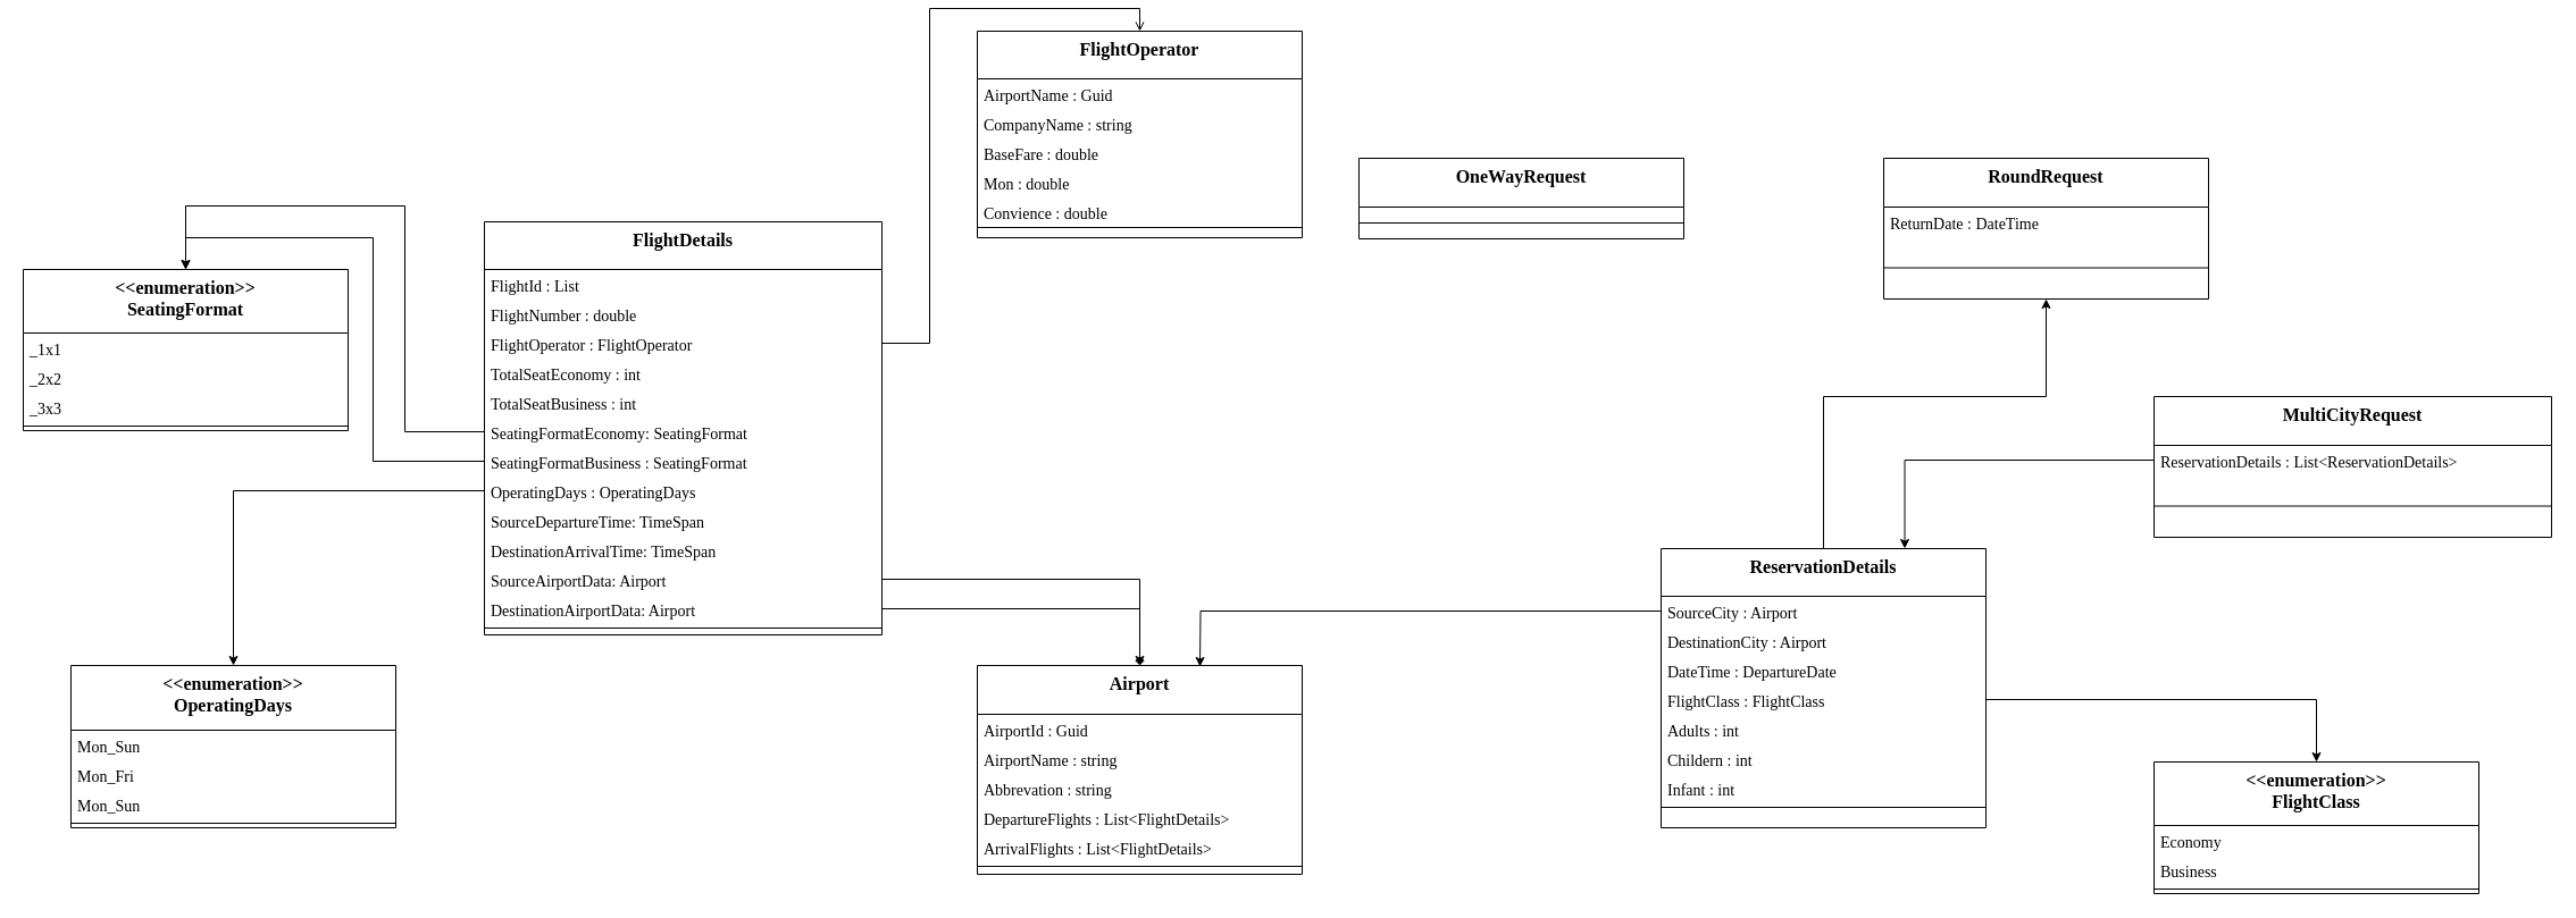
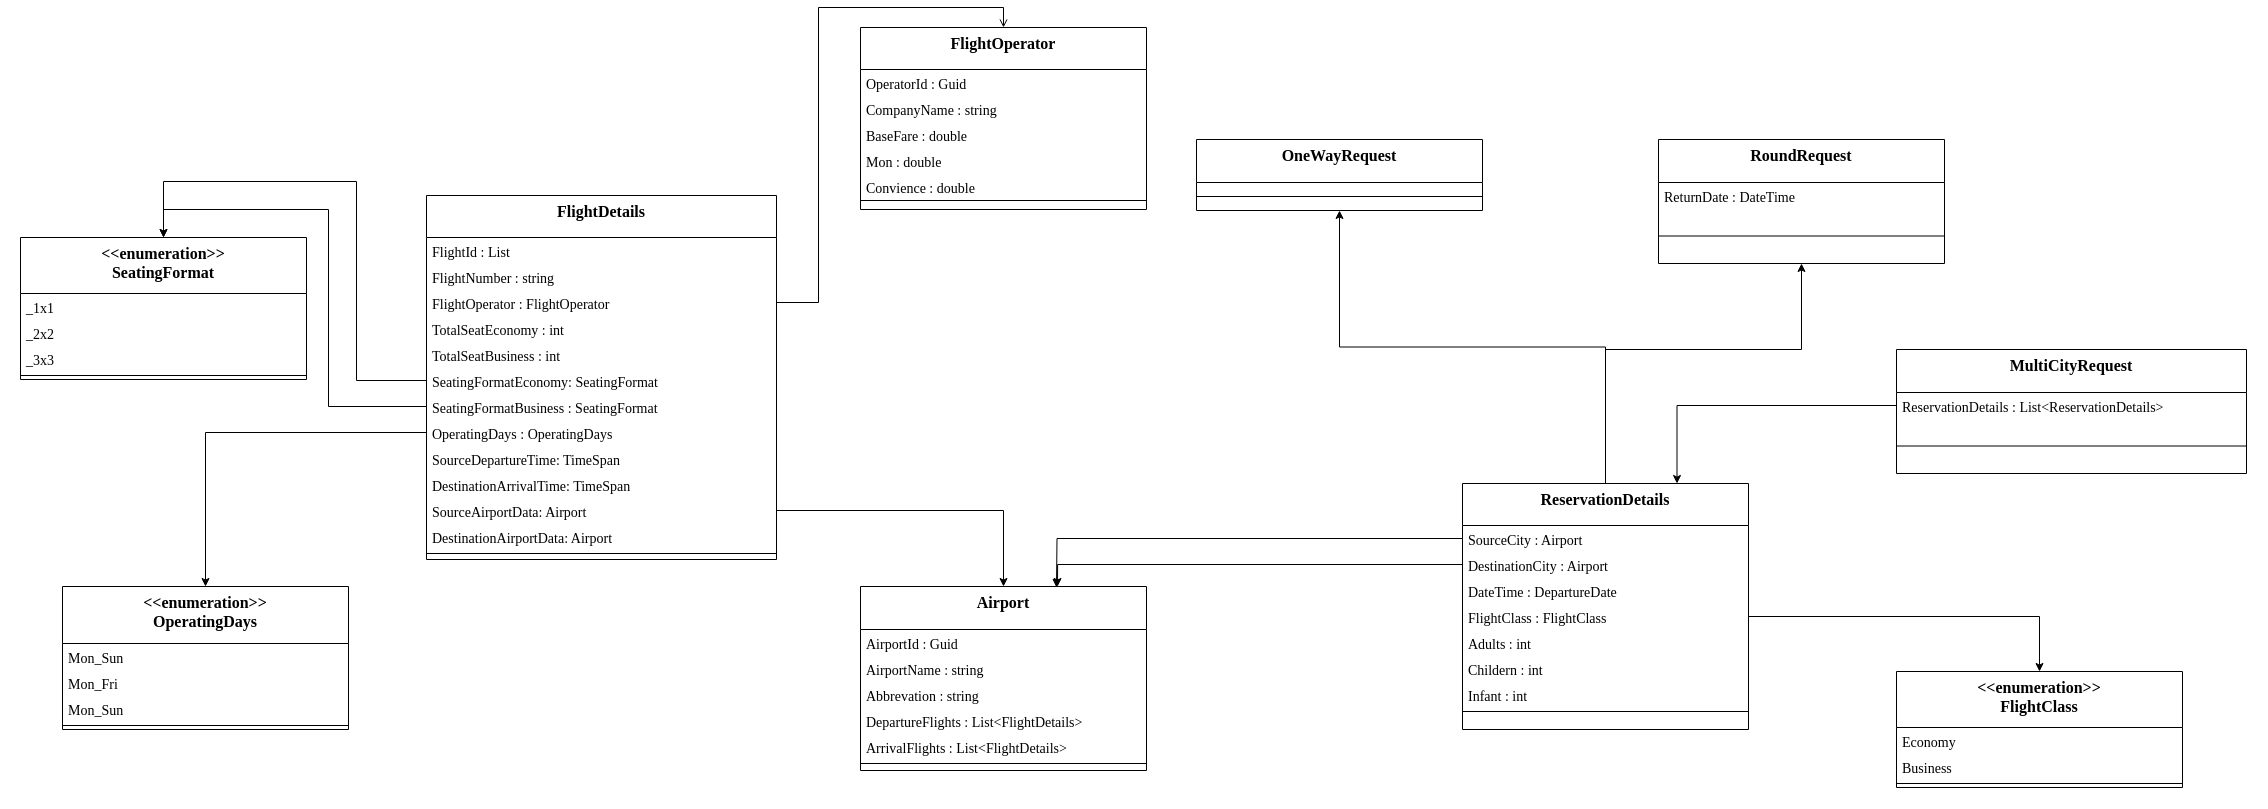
- <mxCell id="24" value="AirportName : Guid" style="text;align=left;verticalAlign=top;spacingLeft=4;spacingRight=4;overflow=hidden;rotatable=0;points=[[0,0.5],[1,0.5]];portConstraint=eastwest;fontFamily=Verdana;fontSize=14;" vertex="1" parent="23"><mxGeometry y="42" width="286" height="26" as="geometry" /></mxCell>
+ <mxCell id="24" value="OperatorId : Guid" style="text;align=left;verticalAlign=top;spacingLeft=4;spacingRight=4;overflow=hidden;rotatable=0;points=[[0,0.5],[1,0.5]];portConstraint=eastwest;fontFamily=Verdana;fontSize=14;" vertex="1" parent="23"><mxGeometry y="42" width="286" height="26" as="geometry" /></mxCell>
- <mxCell id="11" value="FlightNumber : double" style="text;align=left;verticalAlign=top;spacingLeft=4;spacingRight=4;overflow=hidden;rotatable=0;points=[[0,0.5],[1,0.5]];portConstraint=eastwest;fontFamily=Verdana;fontSize=14;" vertex="1" parent="9"><mxGeometry y="68" width="350" height="26" as="geometry" /></mxCell>
+ <mxCell id="11" value="FlightNumber : string" style="text;align=left;verticalAlign=top;spacingLeft=4;spacingRight=4;overflow=hidden;rotatable=0;points=[[0,0.5],[1,0.5]];portConstraint=eastwest;fontFamily=Verdana;fontSize=14;" vertex="1" parent="9"><mxGeometry y="68" width="350" height="26" as="geometry" /></mxCell>
+ <mxCell id="42" style="edgeStyle=orthogonalEdgeStyle;rounded=0;orthogonalLoop=1;jettySize=auto;html=1;exitX=0.5;exitY=0;exitDx=0;exitDy=0;entryX=0.5;entryY=1;entryDx=0;entryDy=0;fontFamily=Verdana;fontSize=14;" edge="1" parent="1" source="44" target="60"><mxGeometry relative="1" as="geometry" /></mxCell>
- <mxCell id="54" style="edgeStyle=orthogonalEdgeStyle;rounded=0;orthogonalLoop=1;jettySize=auto;html=1;entryX=0.5;entryY=0;entryDx=0;entryDy=0;fontFamily=Verdana;fontSize=14;endArrow=diamond;" edge="1" parent="1" source="20" target="2"><mxGeometry relative="1" as="geometry"><Array as="points"><mxPoint x="1003" y="503" /></Array></mxGeometry></mxCell>
+ <mxCell id="54" style="edgeStyle=orthogonalEdgeStyle;rounded=0;orthogonalLoop=1;jettySize=auto;html=1;entryX=0.5;entryY=0;entryDx=0;entryDy=0;fontFamily=Verdana;fontSize=14;" edge="1" parent="1" source="20" target="2"><mxGeometry relative="1" as="geometry"><Array as="points"><mxPoint x="1003" y="503" /></Array></mxGeometry></mxCell>
- <mxCell id="55" style="edgeStyle=orthogonalEdgeStyle;rounded=0;orthogonalLoop=1;jettySize=auto;html=1;entryX=0.5;entryY=0;entryDx=0;entryDy=0;fontFamily=Verdana;fontSize=14;" edge="1" parent="1" source="21" target="2"><mxGeometry relative="1" as="geometry" /></mxCell>
+ <mxCell id="70" style="edgeStyle=orthogonalEdgeStyle;rounded=0;orthogonalLoop=1;jettySize=auto;html=1;exitX=0;exitY=0.5;exitDx=0;exitDy=0;entryX=0.689;entryY=0;entryDx=0;entryDy=0;entryPerimeter=0;fontFamily=Verdana;fontSize=14;" edge="1" parent="1" source="46" target="2"><mxGeometry relative="1" as="geometry" /></mxCell>
